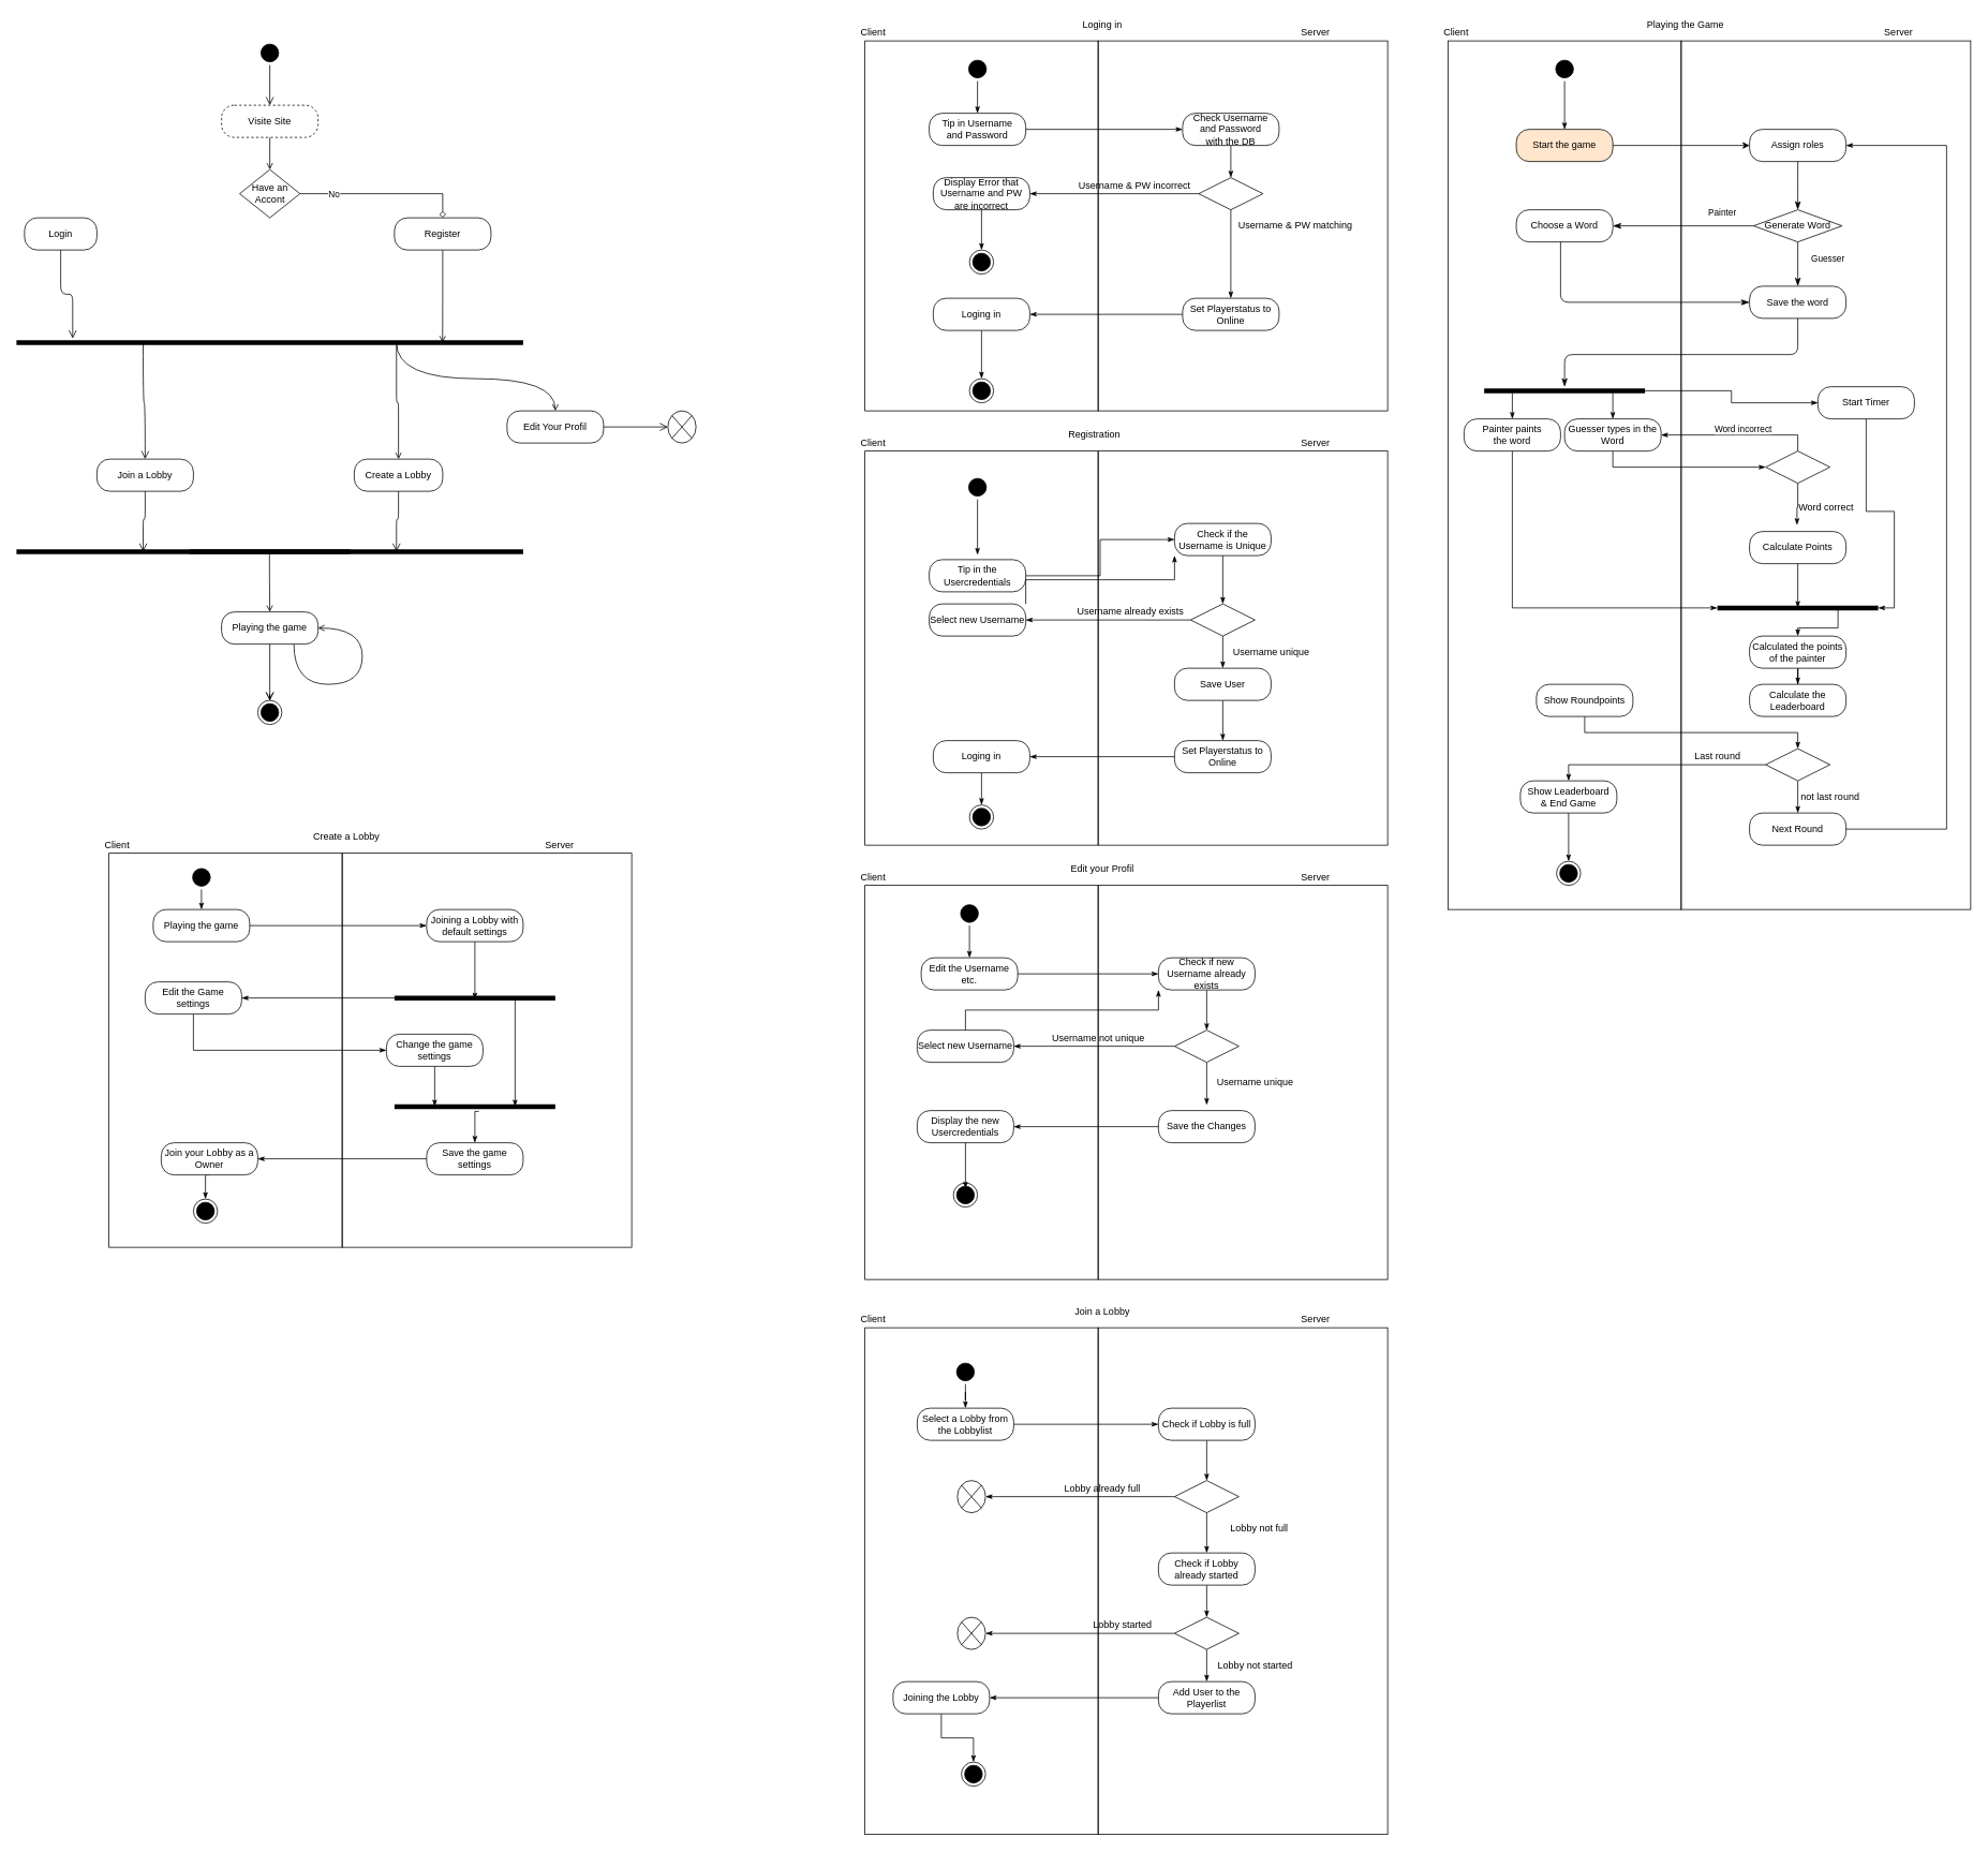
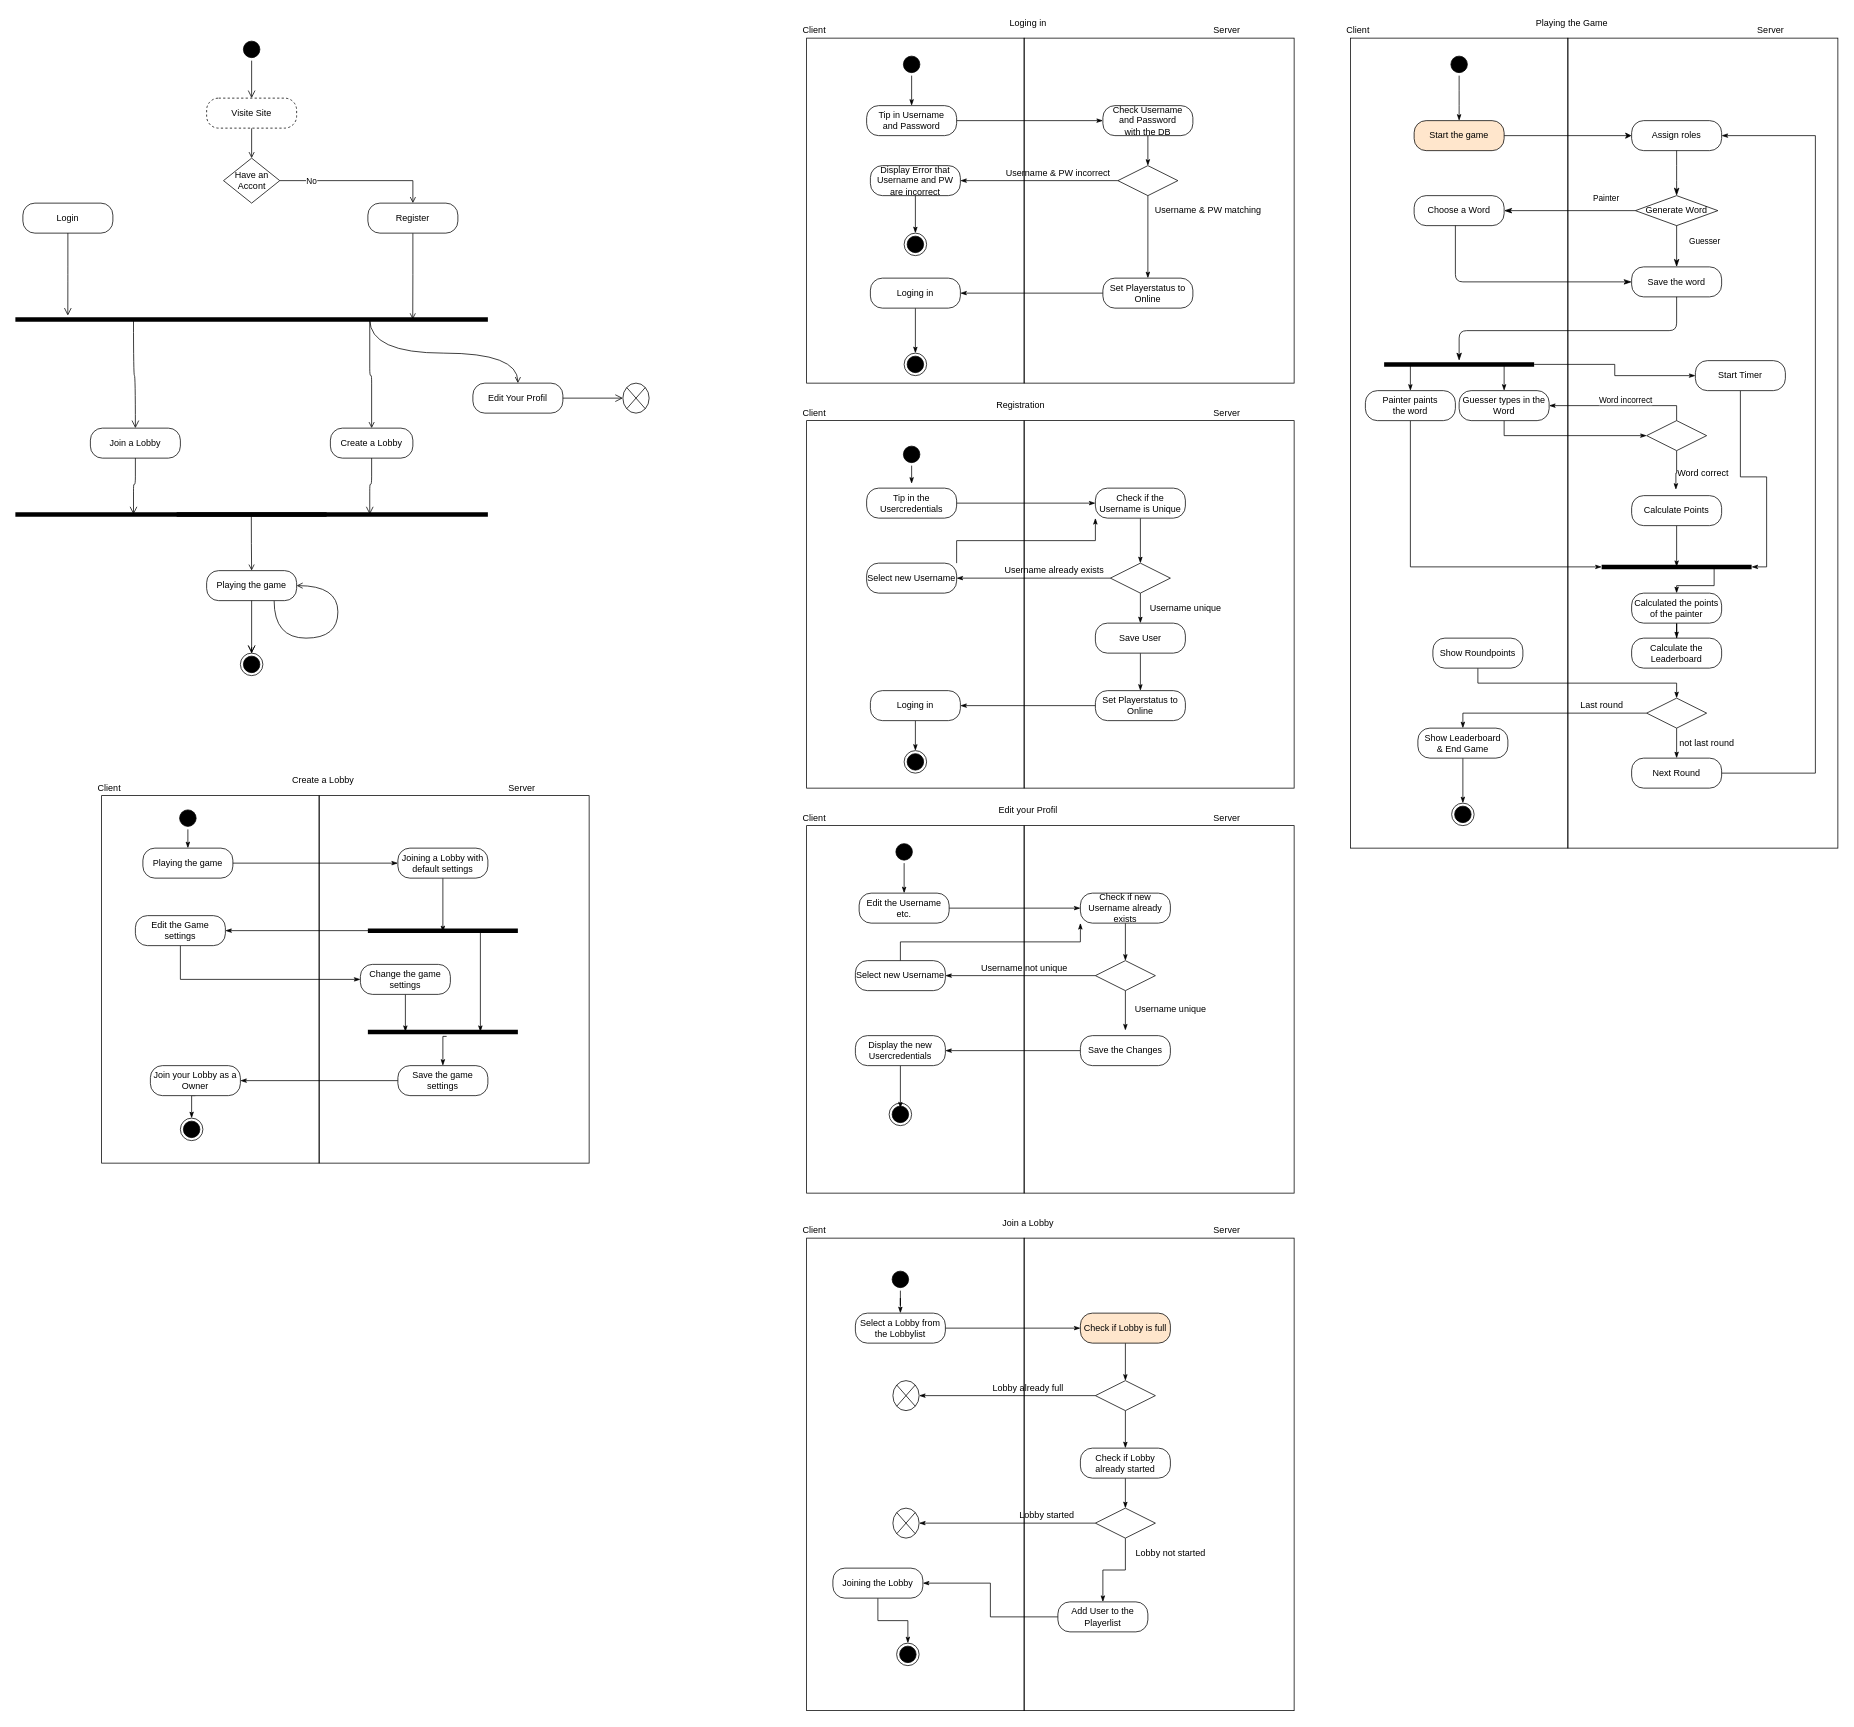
- <mxCell id="6" style="edgeStyle=orthogonalEdgeStyle;rounded=0;orthogonalLoop=1;jettySize=auto;html=1;exitX=1;exitY=0.5;exitDx=0;exitDy=0;entryX=0.5;entryY=0;entryDx=0;entryDy=0;strokeColor=#000000;endArrow=diamond;endFill=0;" parent="1" source="8" target="12" edge="1"><mxGeometry relative="1" as="geometry" /></mxCell>
+ <mxCell id="6" style="edgeStyle=orthogonalEdgeStyle;rounded=0;orthogonalLoop=1;jettySize=auto;html=1;exitX=1;exitY=0.5;exitDx=0;exitDy=0;entryX=0.5;entryY=0;entryDx=0;entryDy=0;strokeColor=#000000;endArrow=open;endFill=0;" parent="1" source="8" target="12" edge="1"><mxGeometry relative="1" as="geometry" /></mxCell>
- <mxCell id="9" value="Login" style="rounded=1;whiteSpace=wrap;html=1;arcSize=40;" parent="1" vertex="1"><mxGeometry x="30" y="270" width="90" height="40" as="geometry" /></mxCell>
+ <mxCell id="9" value="Login" style="rounded=1;whiteSpace=wrap;html=1;arcSize=40;" parent="1" vertex="1"><mxGeometry x="30" y="270" width="120" height="40" as="geometry" /></mxCell>
- <mxCell id="116" value="Tip in the Usercredentials" style="rounded=1;whiteSpace=wrap;html=1;arcSize=40;" parent="1" vertex="1"><mxGeometry x="1155" y="695" width="120" height="40" as="geometry" /></mxCell>
+ <mxCell id="116" value="Tip in the Usercredentials" style="rounded=1;whiteSpace=wrap;html=1;arcSize=40;" parent="1" vertex="1"><mxGeometry x="1155" y="650" width="120" height="40" as="geometry" /></mxCell>
- <mxCell id="171" value="&lt;div&gt;Check if Lobby is full&lt;/div&gt;" style="rounded=1;whiteSpace=wrap;html=1;arcSize=40;" parent="1" vertex="1"><mxGeometry x="1440" y="1750" width="120" height="40" as="geometry" /></mxCell>
+ <mxCell id="171" value="&lt;div&gt;Check if Lobby is full&lt;/div&gt;" style="rounded=1;whiteSpace=wrap;html=1;arcSize=40;fillColor=#ffe6cc;" parent="1" vertex="1"><mxGeometry x="1440" y="1750" width="120" height="40" as="geometry" /></mxCell>
- <mxCell id="178" value="Lobby not full" style="text;html=1;align=center;verticalAlign=middle;resizable=0;points=[];autosize=1;" parent="1" vertex="1"><mxGeometry x="1520" y="1890" width="90" height="20" as="geometry" /></mxCell>
- <mxCell id="185" value="Add User to the Playerlist" style="rounded=1;whiteSpace=wrap;html=1;arcSize=40;" parent="1" vertex="1"><mxGeometry x="1440" y="2090" width="120" height="40" as="geometry" /></mxCell>
+ <mxCell id="185" value="Add User to the Playerlist" style="rounded=1;whiteSpace=wrap;html=1;arcSize=40;" parent="1" vertex="1"><mxGeometry x="1410" y="2135" width="120" height="40" as="geometry" /></mxCell>
